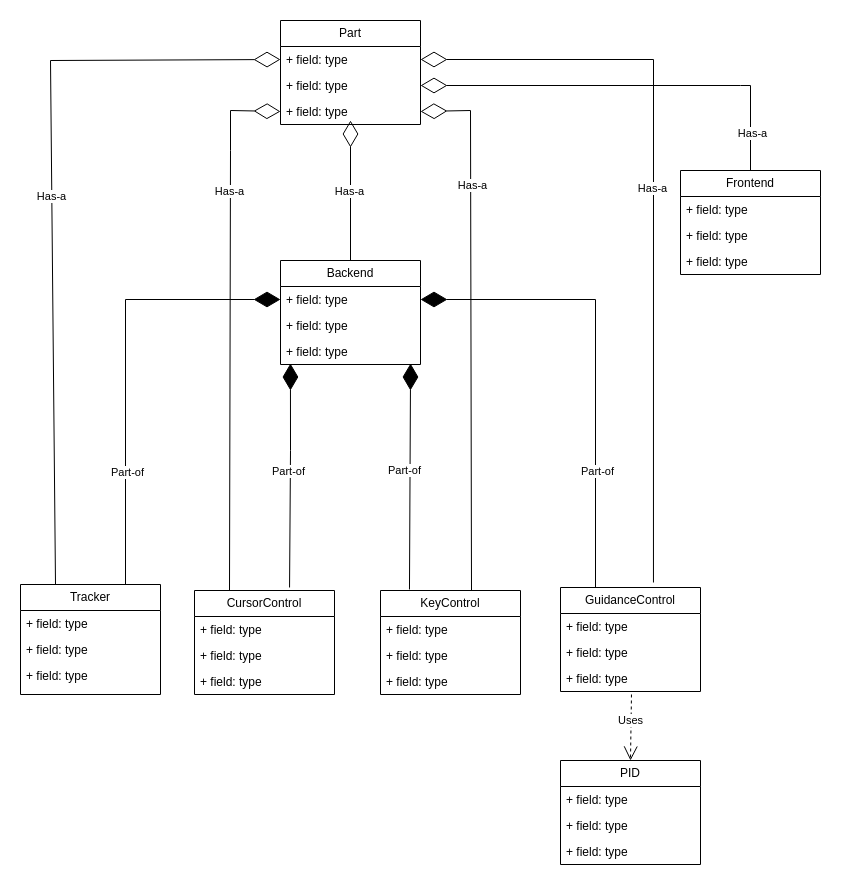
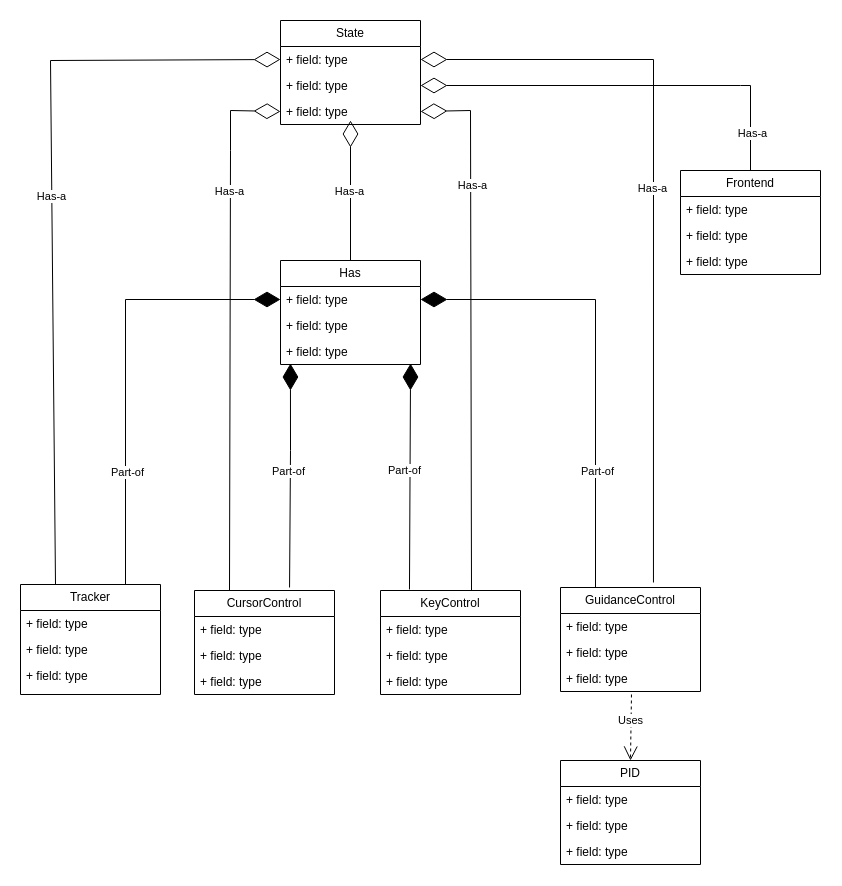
- <mxCell id="30" value="Part" style="swimlane;fontStyle=0;childLayout=stackLayout;horizontal=1;startSize=26;fillColor=none;horizontalStack=0;resizeParent=1;resizeParentMax=0;resizeLast=0;collapsible=1;marginBottom=0;whiteSpace=wrap;html=1;" parent="1" vertex="1"><mxGeometry x="280" y="20" width="140" height="104" as="geometry" /></mxCell>
+ <mxCell id="30" value="State" style="swimlane;fontStyle=0;childLayout=stackLayout;horizontal=1;startSize=26;fillColor=none;horizontalStack=0;resizeParent=1;resizeParentMax=0;resizeLast=0;collapsible=1;marginBottom=0;whiteSpace=wrap;html=1;" parent="1" vertex="1"><mxGeometry x="280" y="20" width="140" height="104" as="geometry" /></mxCell>
- <mxCell id="2" value="Backend" style="swimlane;fontStyle=0;childLayout=stackLayout;horizontal=1;startSize=26;fillColor=none;horizontalStack=0;resizeParent=1;resizeParentMax=0;resizeLast=0;collapsible=1;marginBottom=0;whiteSpace=wrap;html=1;" parent="1" vertex="1"><mxGeometry x="280" y="260" width="140" height="104" as="geometry" /></mxCell>
+ <mxCell id="2" value="Has" style="swimlane;fontStyle=0;childLayout=stackLayout;horizontal=1;startSize=26;fillColor=none;horizontalStack=0;resizeParent=1;resizeParentMax=0;resizeLast=0;collapsible=1;marginBottom=0;whiteSpace=wrap;html=1;" parent="1" vertex="1"><mxGeometry x="280" y="260" width="140" height="104" as="geometry" /></mxCell>
